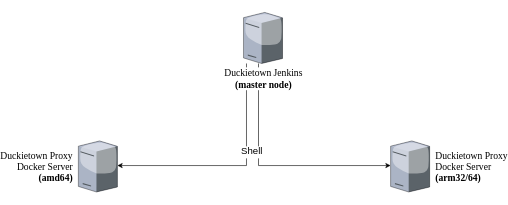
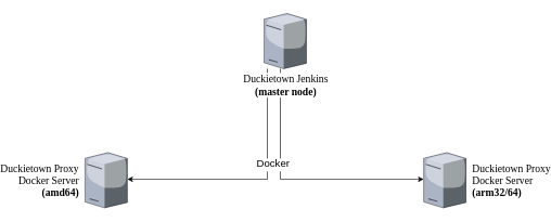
- <mxCell id="7" value="Shell" style="shape=image;imageAspect=0;aspect=fixed;verticalLabelPosition=bottom;verticalAlign=top;labelBackgroundColor=#ffffff;fillColor=#666666;fontSize=16;image=https://www.duckietown.org/wp-content/uploads/2018/05/duckie2-300x270.png;fontColor=#000000;imageBackground=none;imageBorder=none;strokeWidth=5;" parent="1" vertex="1"><mxGeometry x="274.26" y="172" width="70" height="63" as="geometry" /></mxCell>
+ <mxCell id="7" value="Docker" style="shape=image;imageAspect=0;aspect=fixed;verticalLabelPosition=bottom;verticalAlign=top;labelBackgroundColor=#ffffff;fillColor=#666666;fontSize=16;image=https://www.duckietown.org/wp-content/uploads/2018/05/duckie2-300x270.png;fontColor=#000000;imageBackground=none;imageBorder=none;strokeWidth=5;" parent="1" vertex="1"><mxGeometry x="274.26" y="172" width="70" height="63" as="geometry" /></mxCell>
